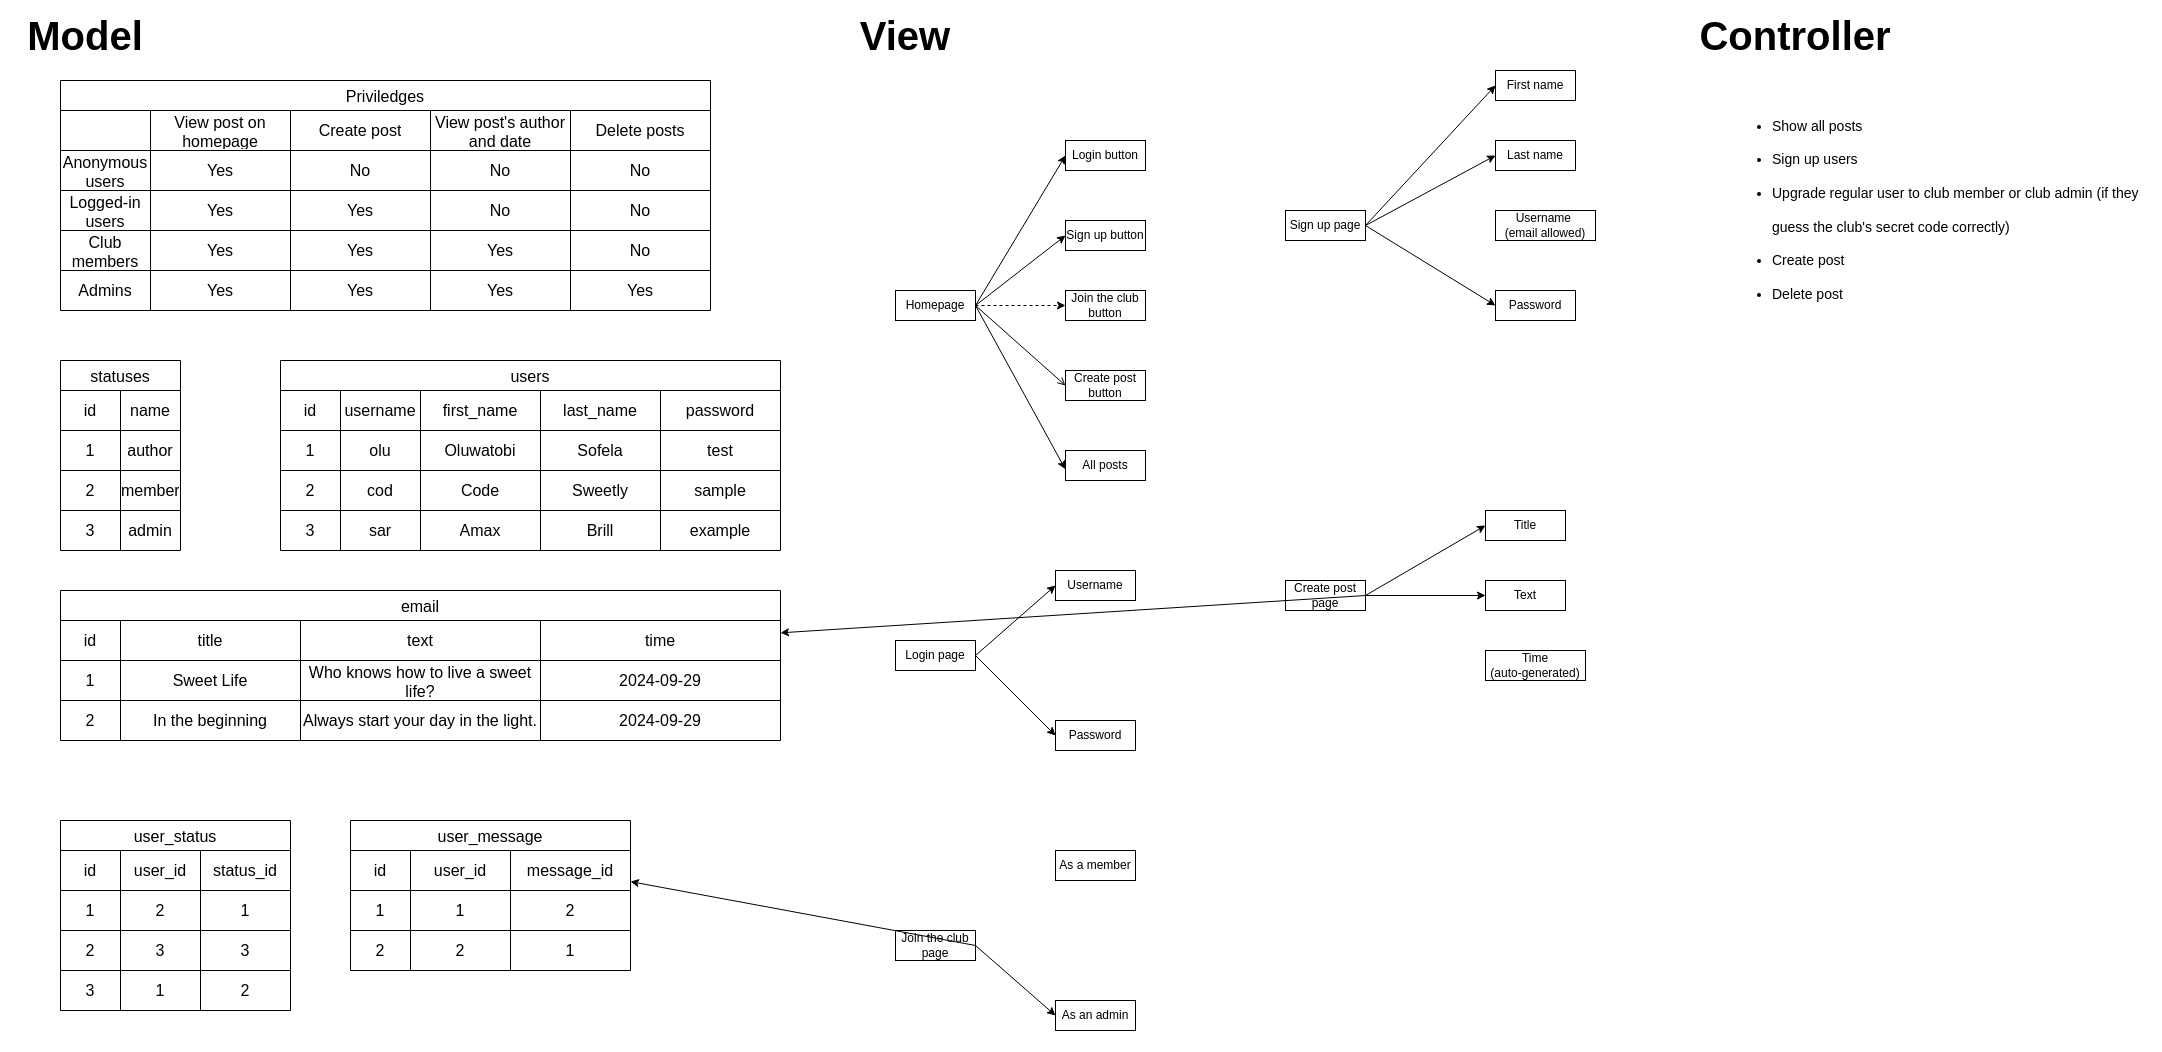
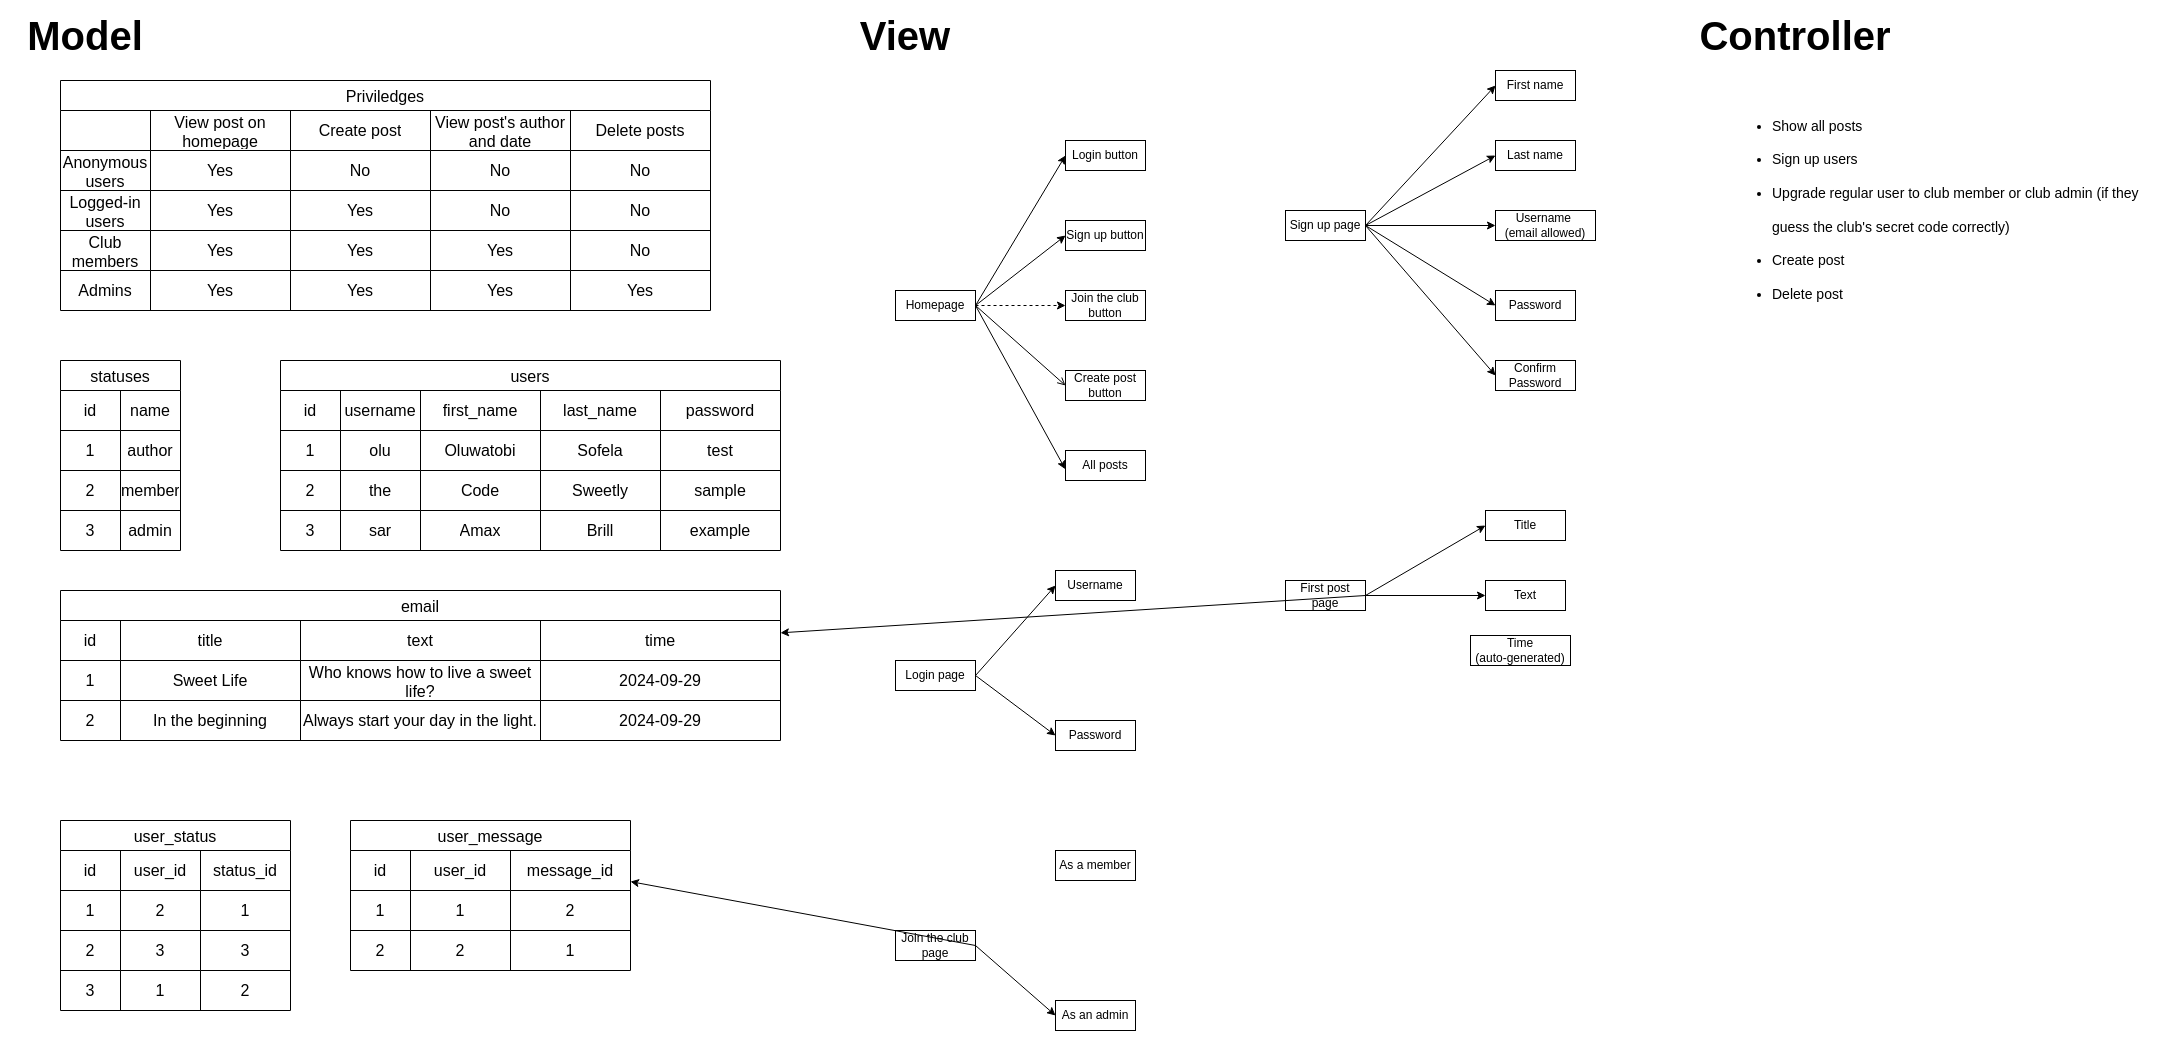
+ <mxCell id="130" value="" style="endArrow=classic;html=1;rounded=0;exitX=1;exitY=0.5;exitDx=0;exitDy=0;entryX=0;entryY=0.5;entryDx=0;entryDy=0;" edge="1" parent="1" source="124" target="129"><mxGeometry width="50" height="50" relative="1" as="geometry"><mxPoint x="1485" y="190" as="sourcePoint" /><mxPoint x="1535" y="140" as="targetPoint" /></mxGeometry></mxCell>
+ <mxCell id="134" value="" style="endArrow=classic;html=1;rounded=0;exitX=1;exitY=0.5;exitDx=0;exitDy=0;entryX=0;entryY=0.5;entryDx=0;entryDy=0;" edge="1" parent="1" source="124" target="128"><mxGeometry width="50" height="50" relative="1" as="geometry"><mxPoint x="1485" y="190" as="sourcePoint" /><mxPoint x="1535" y="140" as="targetPoint" /></mxGeometry></mxCell>
+ <mxCell id="128" value="Confirm Password" style="text;html=1;align=center;verticalAlign=middle;whiteSpace=wrap;rounded=0;strokeColor=default;perimeterSpacing=0;strokeWidth=1;fillColor=none;spacing=2;" vertex="1" parent="1"><mxGeometry x="1495" y="360" width="80" height="30" as="geometry" /></mxCell>
- <mxCell id="61" value="cod" style="shape=partialRectangle;html=1;whiteSpace=wrap;connectable=0;strokeColor=inherit;overflow=hidden;fillColor=none;top=0;left=0;bottom=0;right=0;pointerEvents=1;fontSize=16;" parent="59" vertex="1"><mxGeometry x="60" width="80" height="40" as="geometry"><mxRectangle width="80" height="40" as="alternateBounds" /></mxGeometry></mxCell>
+ <mxCell id="61" value="the" style="shape=partialRectangle;html=1;whiteSpace=wrap;connectable=0;strokeColor=inherit;overflow=hidden;fillColor=none;top=0;left=0;bottom=0;right=0;pointerEvents=1;fontSize=16;" parent="59" vertex="1"><mxGeometry x="60" width="80" height="40" as="geometry"><mxRectangle width="80" height="40" as="alternateBounds" /></mxGeometry></mxCell>
- <mxCell id="140" value="Create post page" style="text;html=1;align=center;verticalAlign=middle;whiteSpace=wrap;rounded=0;strokeColor=default;perimeterSpacing=0;strokeWidth=1;fillColor=none;spacing=2;" vertex="1" parent="1"><mxGeometry x="1285" y="580" width="80" height="30" as="geometry" /></mxCell>
+ <mxCell id="140" value="First post page" style="text;html=1;align=center;verticalAlign=middle;whiteSpace=wrap;rounded=0;strokeColor=default;perimeterSpacing=0;strokeWidth=1;fillColor=none;spacing=2;" vertex="1" parent="1"><mxGeometry x="1285" y="580" width="80" height="30" as="geometry" /></mxCell>
- <mxCell id="135" value="Login page" style="text;html=1;align=center;verticalAlign=middle;whiteSpace=wrap;rounded=0;strokeColor=default;perimeterSpacing=0;strokeWidth=1;fillColor=none;spacing=2;" vertex="1" parent="1"><mxGeometry x="895" y="640" width="80" height="30" as="geometry" /></mxCell>
+ <mxCell id="135" value="Login page" style="text;html=1;align=center;verticalAlign=middle;whiteSpace=wrap;rounded=0;strokeColor=default;perimeterSpacing=0;strokeWidth=1;fillColor=none;spacing=2;" vertex="1" parent="1"><mxGeometry x="895" y="660" width="80" height="30" as="geometry" /></mxCell>
- <mxCell id="143" value="Time&lt;div&gt;(auto-generated)&lt;/div&gt;" style="text;html=1;align=center;verticalAlign=middle;whiteSpace=wrap;rounded=0;strokeColor=default;perimeterSpacing=0;strokeWidth=1;fillColor=none;spacing=2;" vertex="1" parent="1"><mxGeometry x="1485" y="650" width="100" height="30" as="geometry" /></mxCell>
+ <mxCell id="143" value="Time&lt;div&gt;(auto-generated)&lt;/div&gt;" style="text;html=1;align=center;verticalAlign=middle;whiteSpace=wrap;rounded=0;strokeColor=default;perimeterSpacing=0;strokeWidth=1;fillColor=none;spacing=2;" vertex="1" parent="1"><mxGeometry x="1470" y="635" width="100" height="30" as="geometry" /></mxCell>
